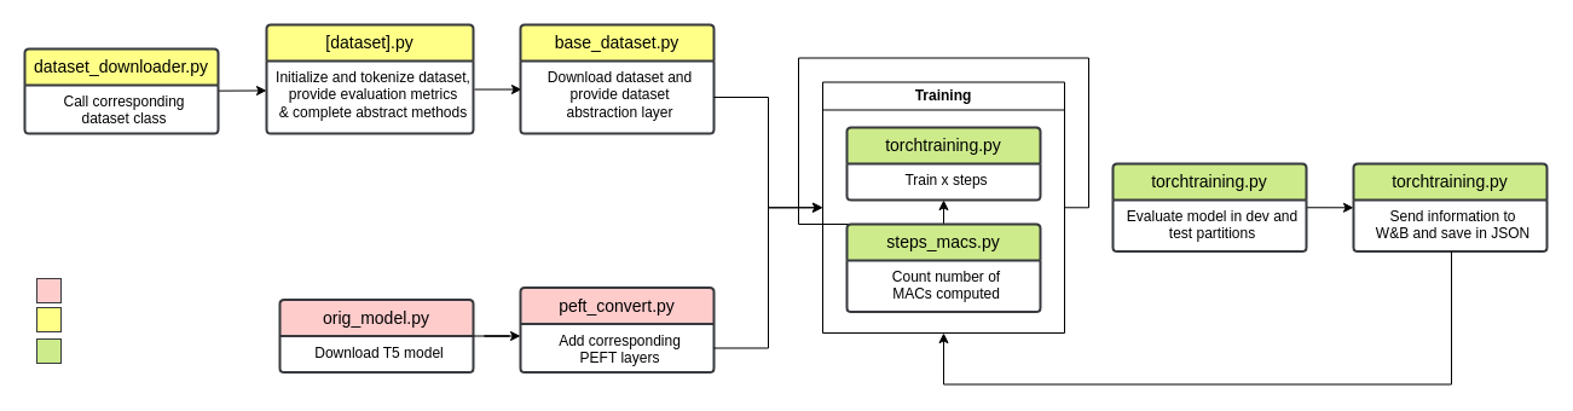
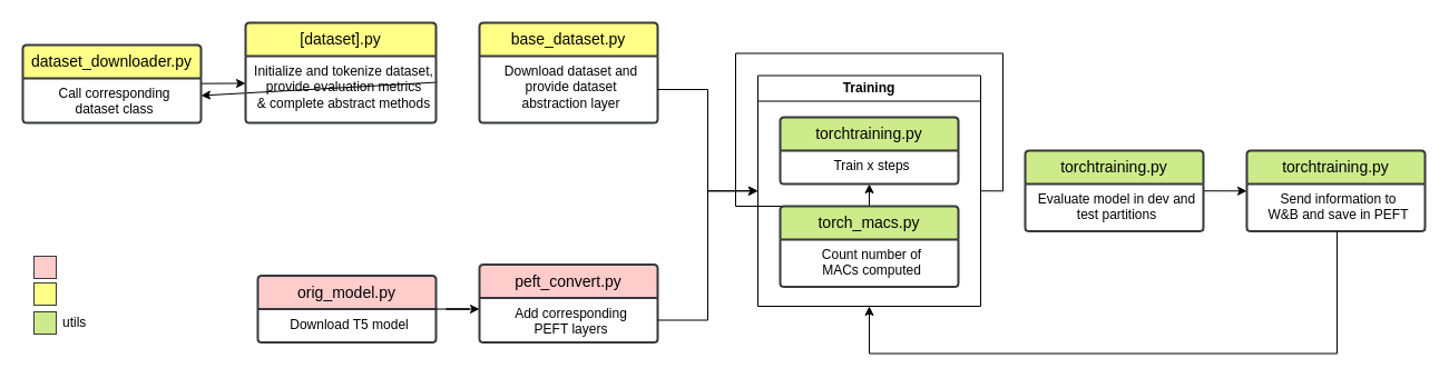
- <mxCell id="7" style="rounded=0;orthogonalLoop=1;jettySize=auto;html=1;exitX=1.006;exitY=0.392;exitDx=0;exitDy=0;entryX=0.006;entryY=0.392;entryDx=0;entryDy=0;entryPerimeter=0;exitPerimeter=0;" edge="1" parent="1" source="9" target="14"><mxGeometry relative="1" as="geometry" /></mxCell>
+ <mxCell id="7" style="rounded=0;orthogonalLoop=1;jettySize=auto;html=1;exitX=1.006;exitY=0.392;exitDx=0;exitDy=0;exitPerimeter=0;" edge="1" parent="1" source="9" target="12"><mxGeometry relative="1" as="geometry" /></mxCell>
- <mxCell id="22" value="Send information to&lt;br&gt;W&amp;amp;B and save in JSON" style="align=center;strokeColor=none;fillColor=none;spacingLeft=4;fontSize=12;verticalAlign=top;resizable=0;rotatable=0;part=1;html=1;" vertex="1" parent="21"><mxGeometry y="30" width="160" height="42.5" as="geometry" /></mxCell>
+ <mxCell id="22" value="Send information to&lt;br&gt;W&amp;amp;B and save in PEFT" style="align=center;strokeColor=none;fillColor=none;spacingLeft=4;fontSize=12;verticalAlign=top;resizable=0;rotatable=0;part=1;html=1;" vertex="1" parent="21"><mxGeometry y="30" width="160" height="42.5" as="geometry" /></mxCell>
- <mxCell id="19" value="steps_macs.py" style="swimlane;childLayout=stackLayout;horizontal=1;startSize=30;horizontalStack=0;rounded=1;fontSize=14;fontStyle=0;strokeWidth=2;resizeParent=0;resizeLast=1;shadow=0;dashed=0;align=center;arcSize=4;whiteSpace=wrap;html=1;fillColor=#cdeb8b;strokeColor=#36393d;" vertex="1" parent="16"><mxGeometry x="20" y="117.5" width="160" height="72.5" as="geometry"><mxRectangle x="330" y="230" width="80" height="50" as="alternateBounds" /></mxGeometry></mxCell>
+ <mxCell id="19" value="torch_macs.py" style="swimlane;childLayout=stackLayout;horizontal=1;startSize=30;horizontalStack=0;rounded=1;fontSize=14;fontStyle=0;strokeWidth=2;resizeParent=0;resizeLast=1;shadow=0;dashed=0;align=center;arcSize=4;whiteSpace=wrap;html=1;fillColor=#cdeb8b;strokeColor=#36393d;" vertex="1" parent="16"><mxGeometry x="20" y="117.5" width="160" height="72.5" as="geometry"><mxRectangle x="330" y="230" width="80" height="50" as="alternateBounds" /></mxGeometry></mxCell>
+ <mxCell id="34" value="utils" style="text;html=1;strokeColor=none;fillColor=none;align=left;verticalAlign=middle;whiteSpace=wrap;rounded=0;" vertex="1" parent="1"><mxGeometry x="54" y="280" width="60" height="20" as="geometry" /></mxCell>
